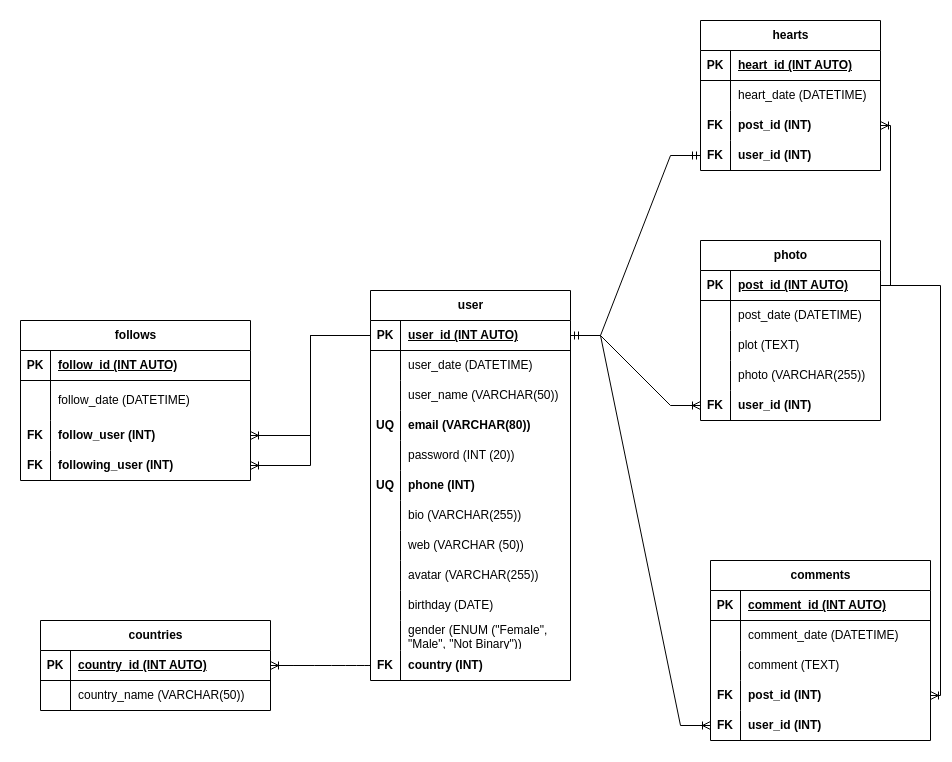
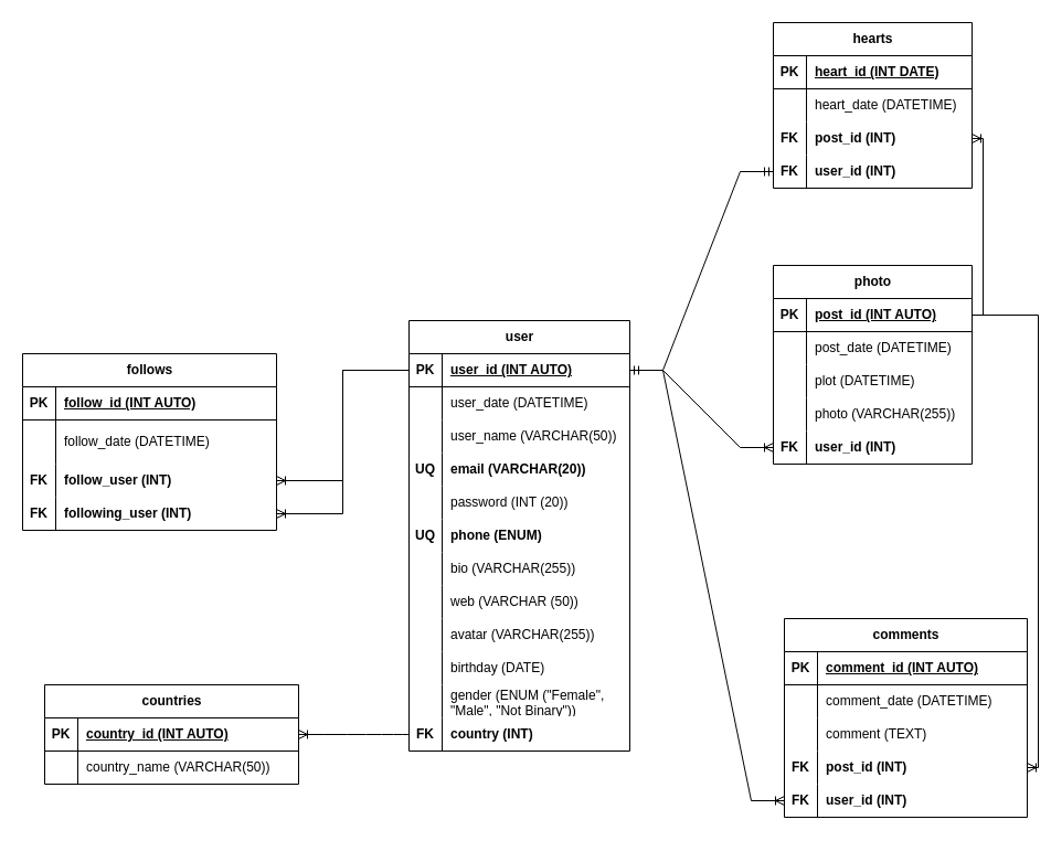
- <mxCell id="74" value="heart_id (INT AUTO)" style="shape=partialRectangle;connectable=0;fillColor=none;top=0;left=0;bottom=0;right=0;align=left;spacingLeft=6;fontStyle=5;overflow=hidden;whiteSpace=wrap;html=1;" vertex="1" parent="72"><mxGeometry x="30" width="150" height="30" as="geometry"><mxRectangle width="150" height="30" as="alternateBounds" /></mxGeometry></mxCell>
+ <mxCell id="74" value="heart_id (INT DATE)" style="shape=partialRectangle;connectable=0;fillColor=none;top=0;left=0;bottom=0;right=0;align=left;spacingLeft=6;fontStyle=5;overflow=hidden;whiteSpace=wrap;html=1;" vertex="1" parent="72"><mxGeometry x="30" width="150" height="30" as="geometry"><mxRectangle width="150" height="30" as="alternateBounds" /></mxGeometry></mxCell>
- <mxCell id="11" value="plot (TEXT)" style="shape=partialRectangle;connectable=0;fillColor=none;top=0;left=0;bottom=0;right=0;align=left;spacingLeft=6;overflow=hidden;whiteSpace=wrap;html=1;" vertex="1" parent="9"><mxGeometry x="30" width="150" height="30" as="geometry"><mxRectangle width="150" height="30" as="alternateBounds" /></mxGeometry></mxCell>
+ <mxCell id="11" value="plot (DATETIME)" style="shape=partialRectangle;connectable=0;fillColor=none;top=0;left=0;bottom=0;right=0;align=left;spacingLeft=6;overflow=hidden;whiteSpace=wrap;html=1;" vertex="1" parent="9"><mxGeometry x="30" width="150" height="30" as="geometry"><mxRectangle width="150" height="30" as="alternateBounds" /></mxGeometry></mxCell>
- <mxCell id="30" value="&lt;b&gt;email (VARCHAR(80))&lt;/b&gt;" style="shape=partialRectangle;connectable=0;fillColor=none;top=0;left=0;bottom=0;right=0;align=left;spacingLeft=6;overflow=hidden;whiteSpace=wrap;html=1;" vertex="1" parent="28"><mxGeometry x="30" width="170" height="30" as="geometry"><mxRectangle width="170" height="30" as="alternateBounds" /></mxGeometry></mxCell>
+ <mxCell id="30" value="&lt;b&gt;email (VARCHAR(20))&lt;/b&gt;" style="shape=partialRectangle;connectable=0;fillColor=none;top=0;left=0;bottom=0;right=0;align=left;spacingLeft=6;overflow=hidden;whiteSpace=wrap;html=1;" vertex="1" parent="28"><mxGeometry x="30" width="170" height="30" as="geometry"><mxRectangle width="170" height="30" as="alternateBounds" /></mxGeometry></mxCell>
- <mxCell id="36" value="&lt;b&gt;phone (INT)&lt;/b&gt;" style="shape=partialRectangle;connectable=0;fillColor=none;top=0;left=0;bottom=0;right=0;align=left;spacingLeft=6;overflow=hidden;whiteSpace=wrap;html=1;" vertex="1" parent="34"><mxGeometry x="30" width="170" height="30" as="geometry"><mxRectangle width="170" height="30" as="alternateBounds" /></mxGeometry></mxCell>
+ <mxCell id="36" value="&lt;b&gt;phone (ENUM)&lt;/b&gt;" style="shape=partialRectangle;connectable=0;fillColor=none;top=0;left=0;bottom=0;right=0;align=left;spacingLeft=6;overflow=hidden;whiteSpace=wrap;html=1;" vertex="1" parent="34"><mxGeometry x="30" width="170" height="30" as="geometry"><mxRectangle width="170" height="30" as="alternateBounds" /></mxGeometry></mxCell>
